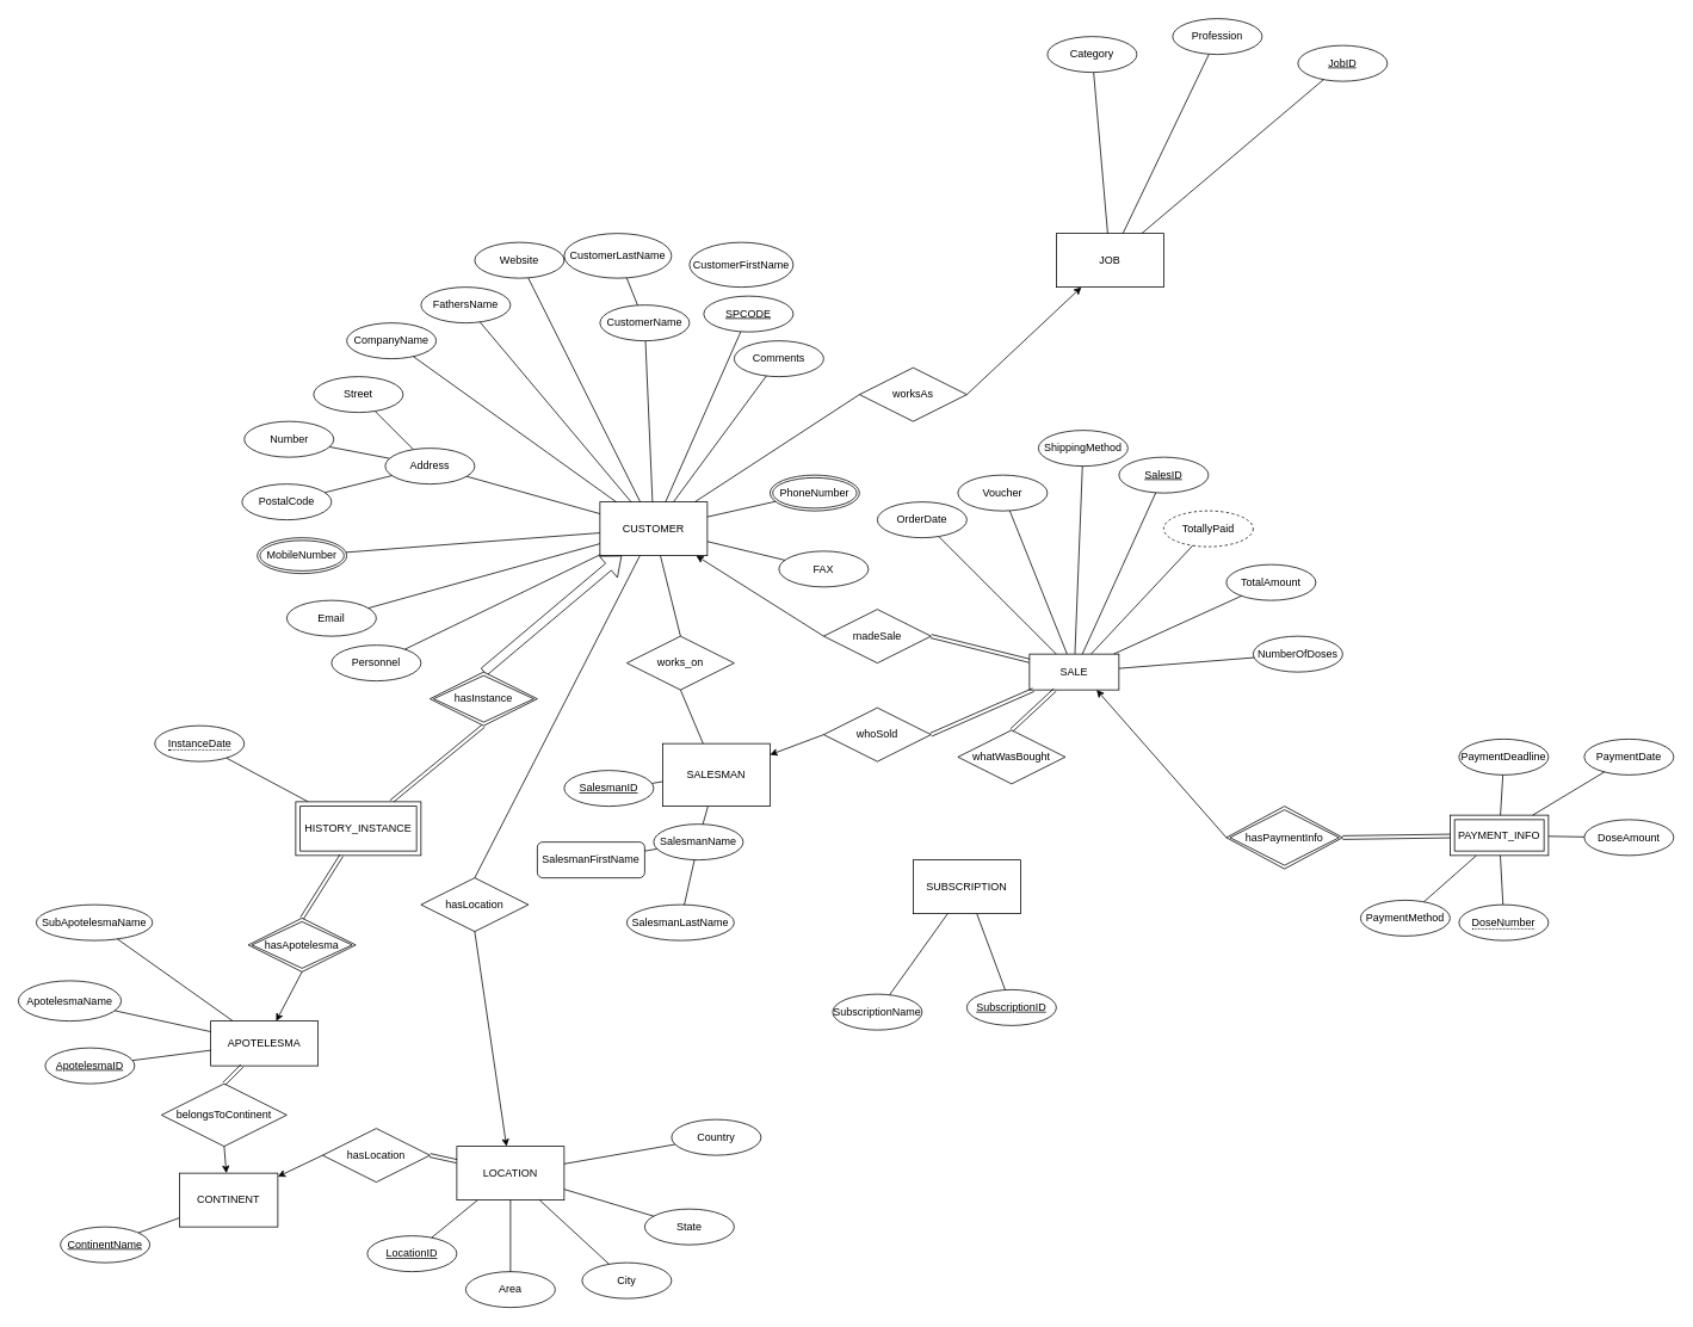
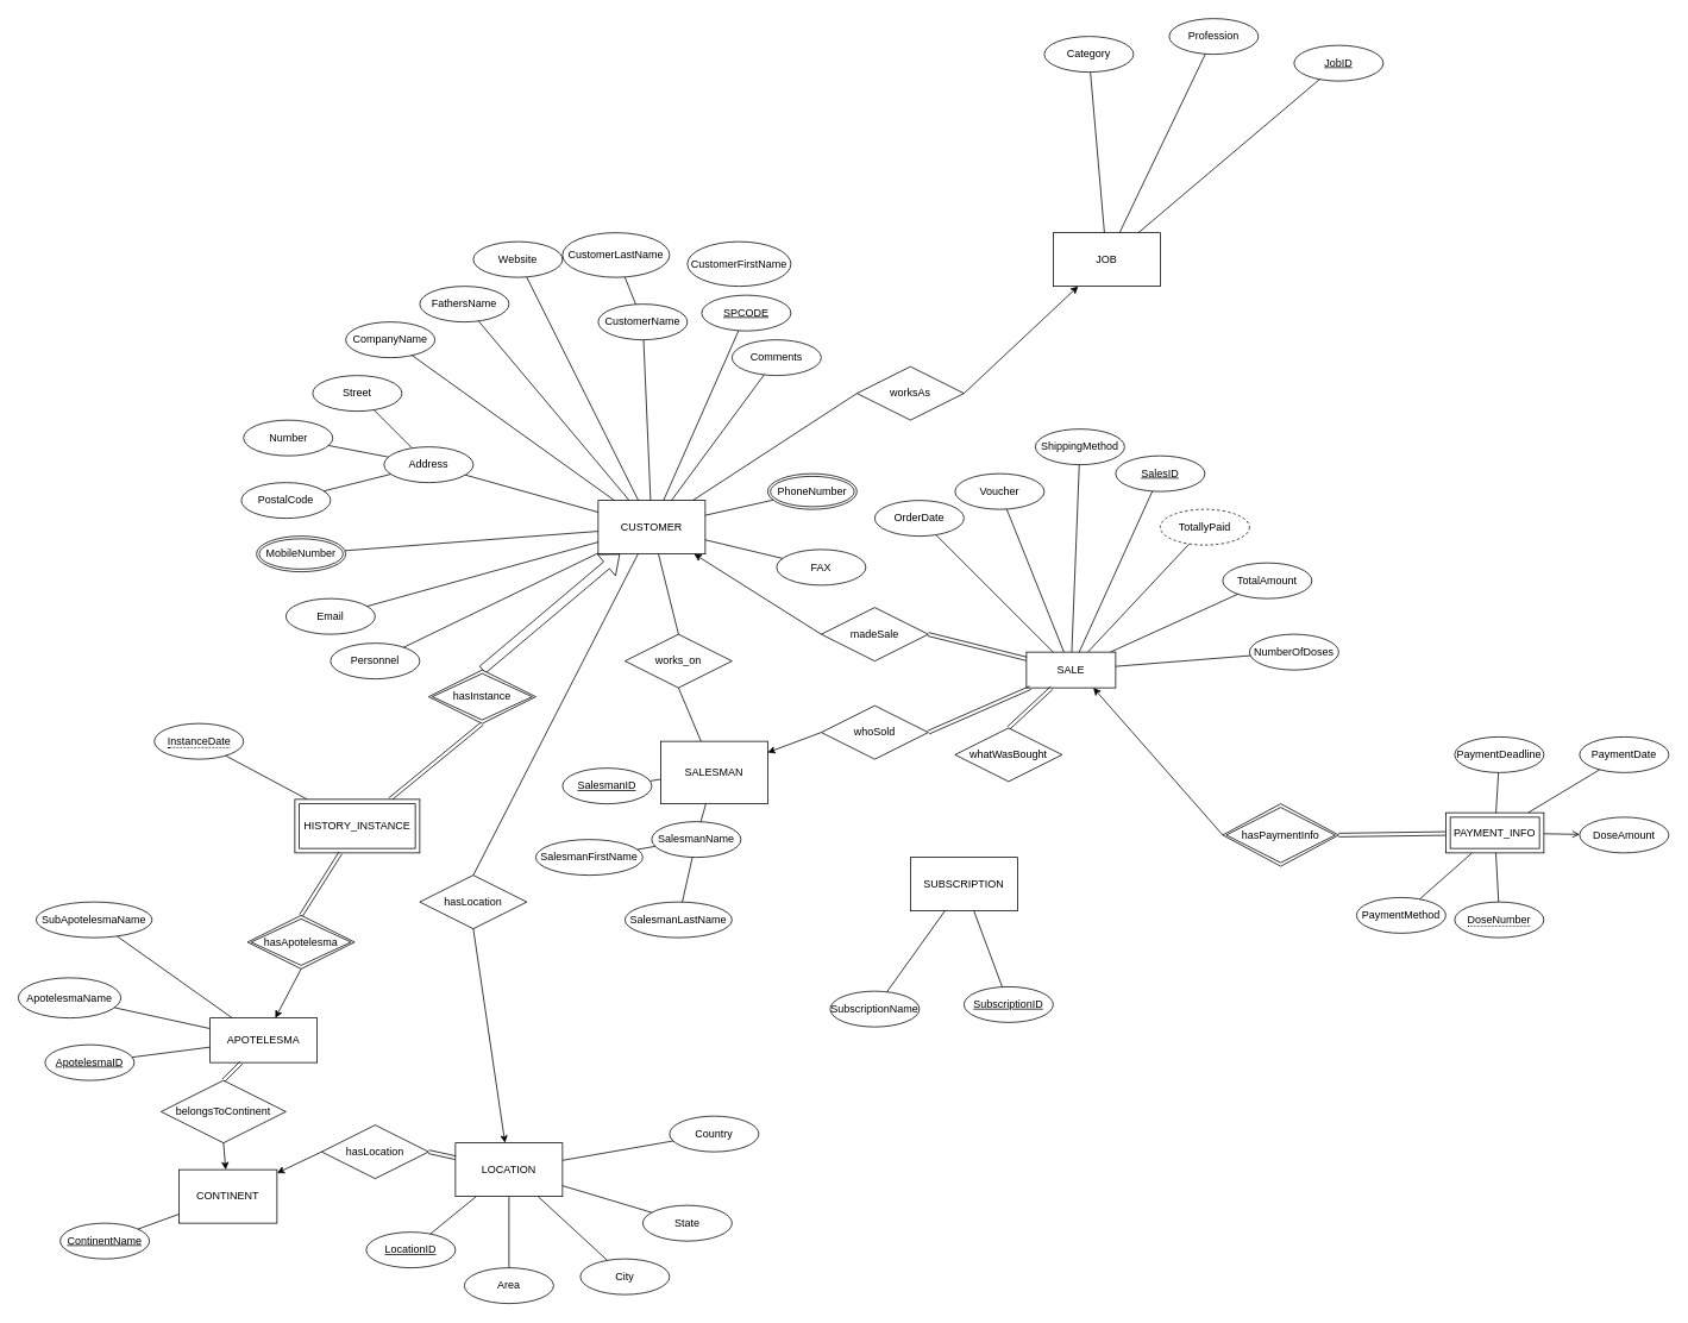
- <mxCell id="82" value="" style="endArrow=none;html=1;rounded=0;" parent="1" source="74" target="81" edge="1"><mxGeometry relative="1" as="geometry"><mxPoint x="1770" y="1060" as="sourcePoint" /><mxPoint x="1930" y="1060" as="targetPoint" /></mxGeometry></mxCell>
+ <mxCell id="82" value="" style="endArrow=open;html=1;rounded=0;" parent="1" source="74" target="81" edge="1"><mxGeometry relative="1" as="geometry"><mxPoint x="1770" y="1060" as="sourcePoint" /><mxPoint x="1930" y="1060" as="targetPoint" /></mxGeometry></mxCell>
- <mxCell id="31" value="SalesmanFirstName" style="whiteSpace=wrap;html=1;align=center;rounded=1;" parent="1" vertex="1"><mxGeometry x="600" y="940" width="120" height="40" as="geometry" /></mxCell>
+ <mxCell id="31" value="SalesmanFirstName" style="ellipse;whiteSpace=wrap;html=1;align=center;" parent="1" vertex="1"><mxGeometry x="600" y="940" width="120" height="40" as="geometry" /></mxCell>
